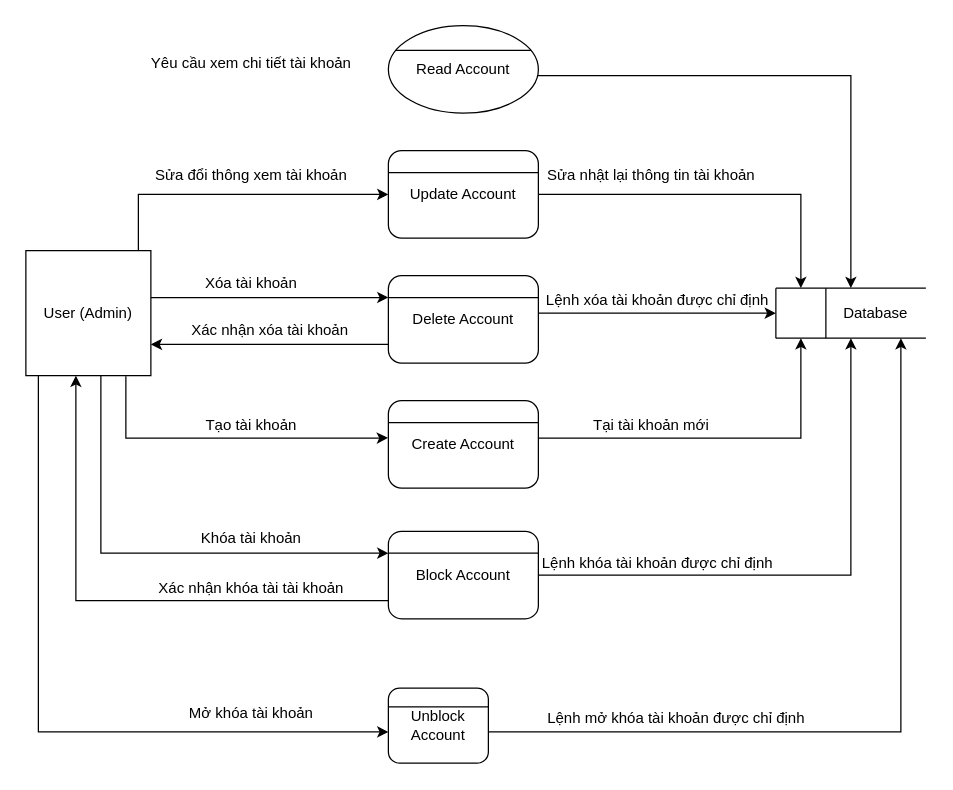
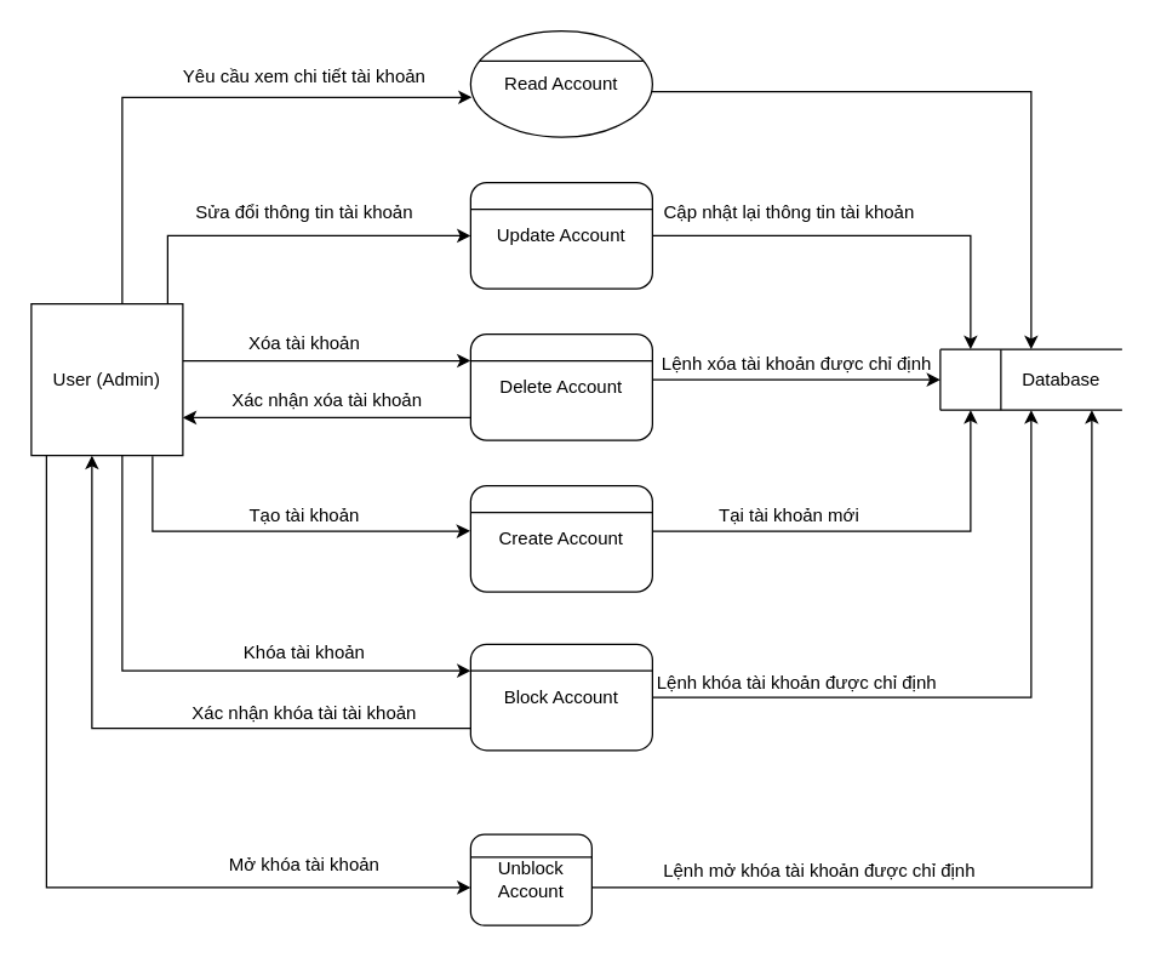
+ <mxCell id="27" style="edgeStyle=orthogonalEdgeStyle;rounded=0;orthogonalLoop=1;jettySize=auto;html=1;entryX=0.007;entryY=0.625;entryDx=0;entryDy=0;entryPerimeter=0;" parent="1" source="33" target="8" edge="1"><mxGeometry relative="1" as="geometry"><mxPoint x="230" y="60" as="targetPoint" /><Array as="points"><mxPoint x="80" y="64" /></Array></mxGeometry></mxCell>
- <mxCell id="35" value="Sửa đổi thông xem tài khoản" style="text;html=1;align=center;verticalAlign=middle;resizable=0;points=[];autosize=1;" parent="1" vertex="1"><mxGeometry x="120" y="130" width="160" height="20" as="geometry" /></mxCell>
+ <mxCell id="35" value="Sửa đổi thông tin tài khoản" style="text;html=1;align=center;verticalAlign=middle;resizable=0;points=[];autosize=1;" parent="1" vertex="1"><mxGeometry x="120" y="130" width="160" height="20" as="geometry" /></mxCell>
- <mxCell id="40" value="&lt;font style=&quot;vertical-align: inherit&quot;&gt;&lt;font style=&quot;vertical-align: inherit&quot;&gt;Sửa nhật lại thông tin tài khoản&lt;/font&gt;&lt;/font&gt;" style="text;html=1;align=center;verticalAlign=middle;resizable=0;points=[];autosize=1;" vertex="1" parent="1"><mxGeometry x="430" y="130" width="180" height="20" as="geometry" /></mxCell>
+ <mxCell id="40" value="&lt;font style=&quot;vertical-align: inherit&quot;&gt;&lt;font style=&quot;vertical-align: inherit&quot;&gt;Cập nhật lại thông tin tài khoản&lt;/font&gt;&lt;/font&gt;" style="text;html=1;align=center;verticalAlign=middle;resizable=0;points=[];autosize=1;" vertex="1" parent="1"><mxGeometry x="430" y="130" width="180" height="20" as="geometry" /></mxCell>
